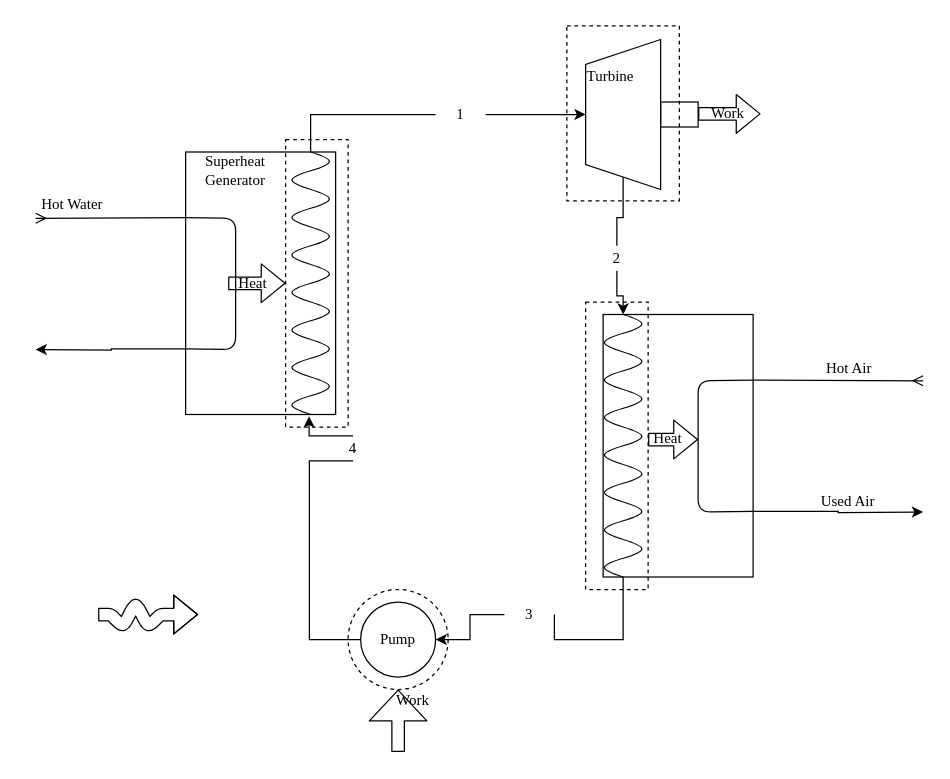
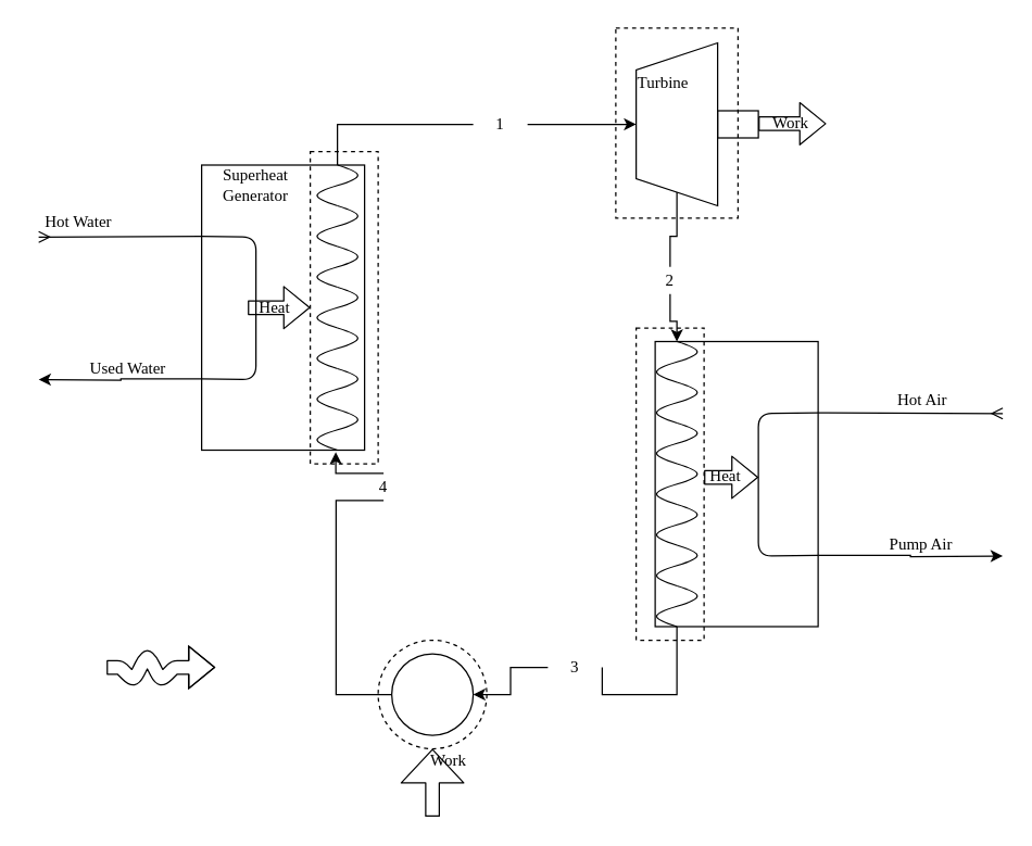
+ <mxCell id="4" value="Used Water" style="text;html=1;strokeColor=none;fillColor=none;align=center;verticalAlign=middle;whiteSpace=wrap;rounded=0;fontFamily=Times New Roman;" parent="1" vertex="1"><mxGeometry x="59" y="261" width="70" height="20" as="geometry" /></mxCell>
- <mxCell id="37" value="Used Air" style="text;html=1;strokeColor=none;fillColor=none;align=center;verticalAlign=middle;whiteSpace=wrap;rounded=0;shadow=0;glass=0;sketch=0;fontFamily=Times New Roman;" parent="1" vertex="1"><mxGeometry x="648" y="391" width="60" height="20" as="geometry" /></mxCell>
+ <mxCell id="37" value="Pump Air" style="text;html=1;strokeColor=none;fillColor=none;align=center;verticalAlign=middle;whiteSpace=wrap;rounded=0;shadow=0;glass=0;sketch=0;fontFamily=Times New Roman;" parent="1" vertex="1"><mxGeometry x="648" y="391" width="60" height="20" as="geometry" /></mxCell>
- <mxCell id="45" value="Pump" style="text;html=1;strokeColor=none;fillColor=none;align=center;verticalAlign=middle;whiteSpace=wrap;rounded=0;shadow=0;glass=0;sketch=0;fontFamily=Times New Roman;" parent="1" vertex="1"><mxGeometry x="298" y="501" width="40" height="20" as="geometry" /></mxCell>
